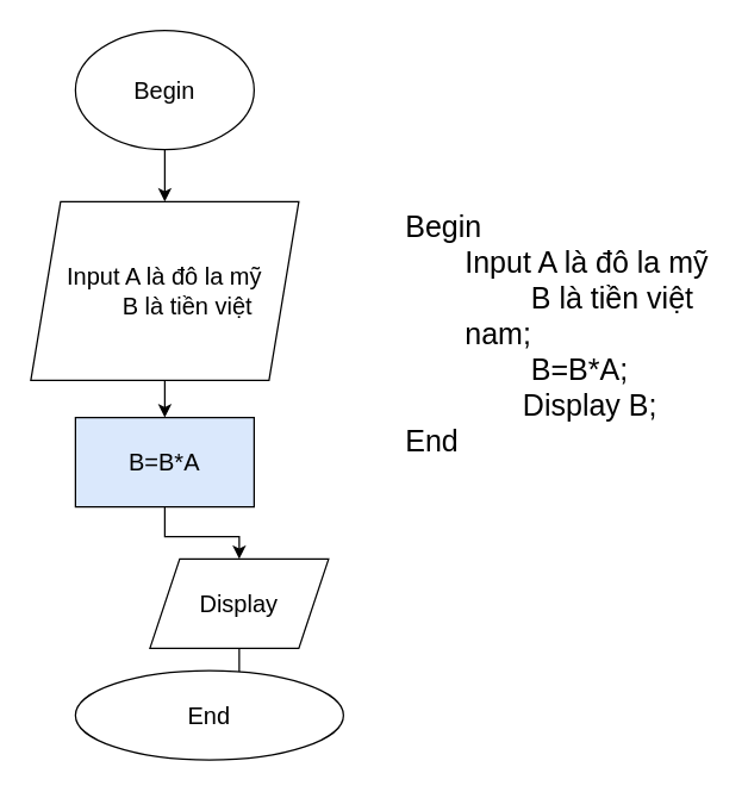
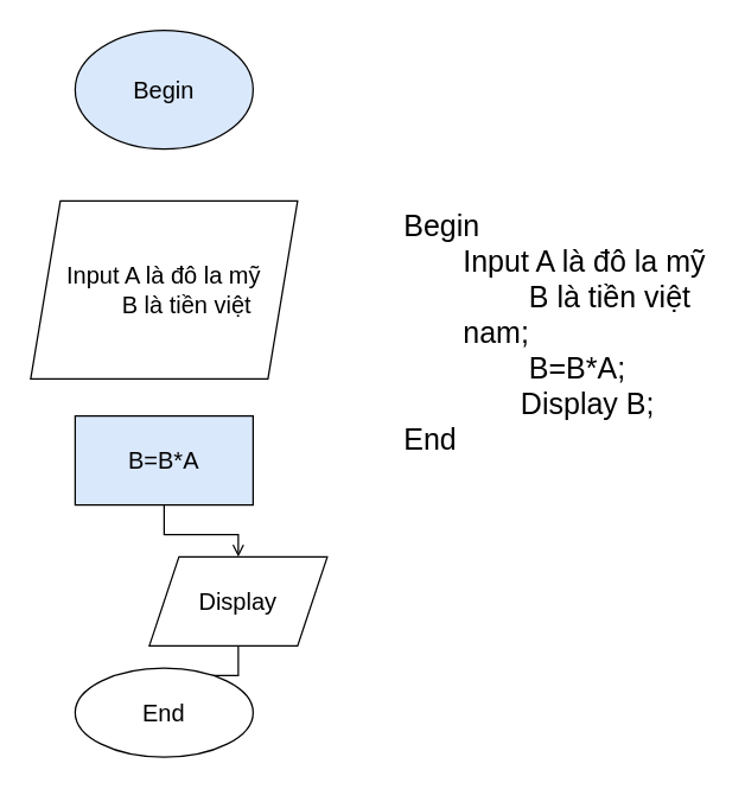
- <mxCell id="4" value="Begin" style="ellipse;whiteSpace=wrap;html=1;fontSize=16;" vertex="1" parent="1"><mxGeometry x="50" y="20" width="120" height="80" as="geometry" /></mxCell>
+ <mxCell id="4" value="Begin" style="ellipse;whiteSpace=wrap;html=1;fontSize=16;fillColor=#dae8fc;" vertex="1" parent="1"><mxGeometry x="50" y="20" width="120" height="80" as="geometry" /></mxCell>
- <mxCell id="3" value="" style="edgeStyle=orthogonalEdgeStyle;rounded=0;orthogonalLoop=1;jettySize=auto;html=1;fontSize=16;" edge="1" parent="1" source="4" target="6"><mxGeometry relative="1" as="geometry" /></mxCell>
- <mxCell id="5" value="" style="edgeStyle=orthogonalEdgeStyle;rounded=0;orthogonalLoop=1;jettySize=auto;html=1;fontSize=16;" edge="1" parent="1" source="6" target="8"><mxGeometry relative="1" as="geometry" /></mxCell>
- <mxCell id="7" value="" style="edgeStyle=orthogonalEdgeStyle;rounded=0;orthogonalLoop=1;jettySize=auto;html=1;fontSize=16;" edge="1" parent="1" source="8" target="10"><mxGeometry relative="1" as="geometry" /></mxCell>
+ <mxCell id="7" value="" style="edgeStyle=orthogonalEdgeStyle;rounded=0;orthogonalLoop=1;jettySize=auto;html=1;fontSize=16;endArrow=open;" edge="1" parent="1" source="8" target="10"><mxGeometry relative="1" as="geometry" /></mxCell>
- <mxCell id="11" value="End" style="ellipse;whiteSpace=wrap;html=1;fontSize=16;" vertex="1" parent="1"><mxGeometry x="50" y="450" width="180" height="60" as="geometry" /></mxCell>
+ <mxCell id="11" value="End" style="ellipse;whiteSpace=wrap;html=1;fontSize=16;" vertex="1" parent="1"><mxGeometry x="50" y="450" width="120" height="60" as="geometry" /></mxCell>
